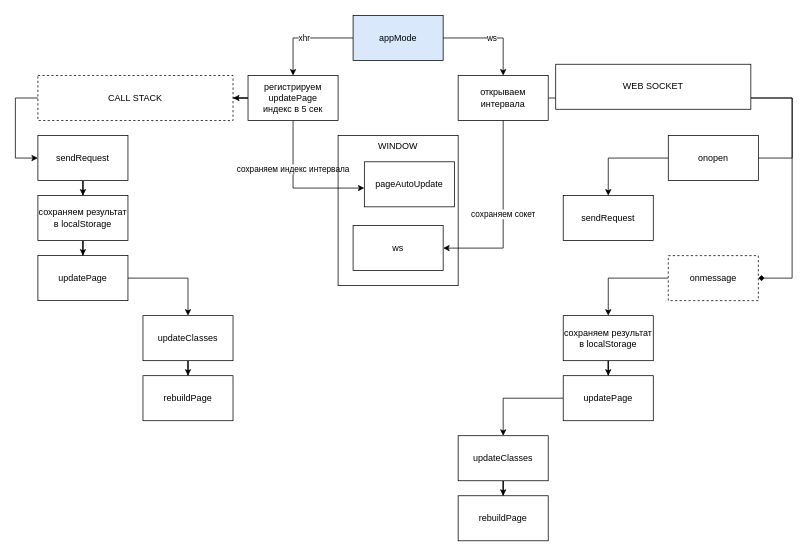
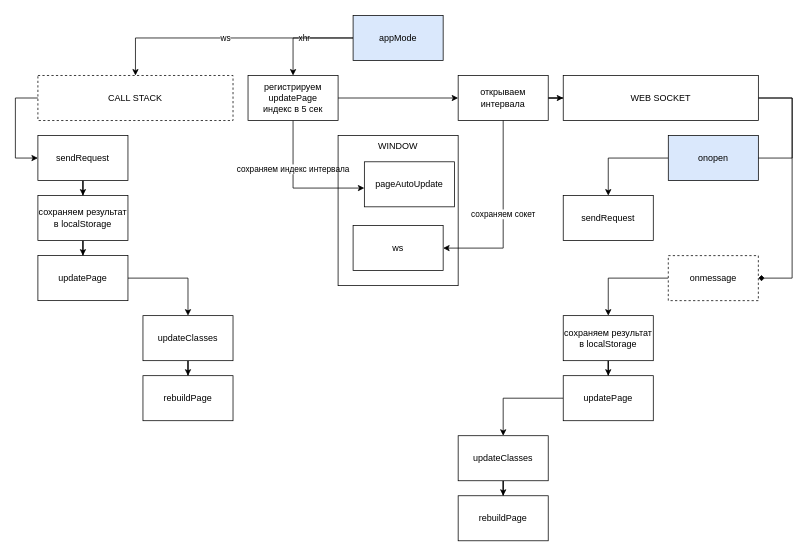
- <mxCell id="3" value="ws" style="edgeStyle=orthogonalEdgeStyle;rounded=0;orthogonalLoop=1;jettySize=auto;html=1;" parent="1" source="4" target="9" edge="1"><mxGeometry relative="1" as="geometry" /></mxCell>
+ <mxCell id="3" value="ws" style="edgeStyle=orthogonalEdgeStyle;rounded=0;orthogonalLoop=1;jettySize=auto;html=1;" parent="1" source="4" target="12" edge="1"><mxGeometry relative="1" as="geometry" /></mxCell>
- <mxCell id="26" value="WEB SOCKET" style="rounded=0;whiteSpace=wrap;html=1;" parent="1" vertex="1"><mxGeometry x="740" y="85" width="260" height="60" as="geometry" /></mxCell>
+ <mxCell id="26" value="WEB SOCKET" style="rounded=0;whiteSpace=wrap;html=1;" parent="1" vertex="1"><mxGeometry x="750" y="100" width="260" height="60" as="geometry" /></mxCell>
- <mxCell id="5" value="" style="edgeStyle=orthogonalEdgeStyle;rounded=0;orthogonalLoop=1;jettySize=auto;html=1;" parent="1" source="7" target="12" edge="1"><mxGeometry relative="1" as="geometry" /></mxCell>
+ <mxCell id="5" value="" style="edgeStyle=orthogonalEdgeStyle;rounded=0;orthogonalLoop=1;jettySize=auto;html=1;" parent="1" source="7" target="9" edge="1"><mxGeometry relative="1" as="geometry" /></mxCell>
- <mxCell id="23" value="onopen" style="rounded=0;whiteSpace=wrap;html=1;" parent="1" vertex="1"><mxGeometry x="890" y="180" width="120" height="60" as="geometry" /></mxCell>
+ <mxCell id="23" value="onopen" style="rounded=0;whiteSpace=wrap;html=1;fillColor=#dae8fc;" parent="1" vertex="1"><mxGeometry x="890" y="180" width="120" height="60" as="geometry" /></mxCell>
